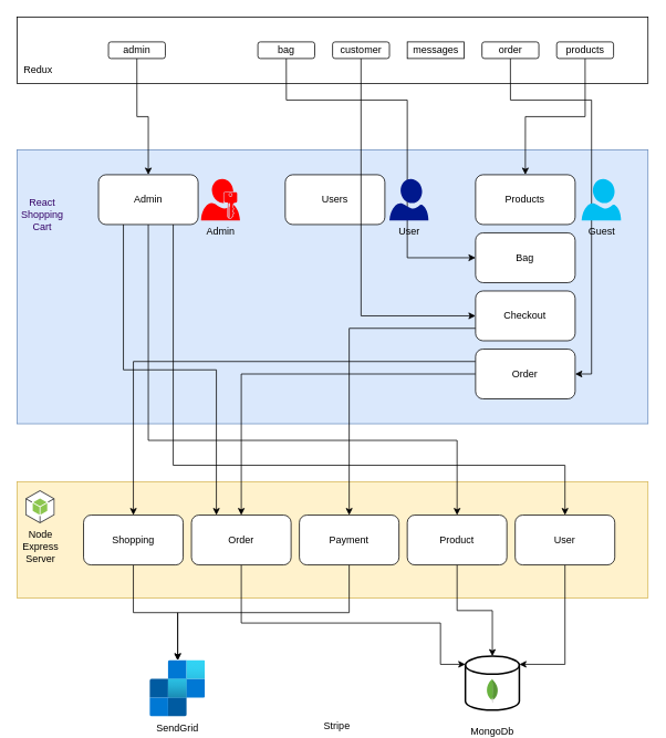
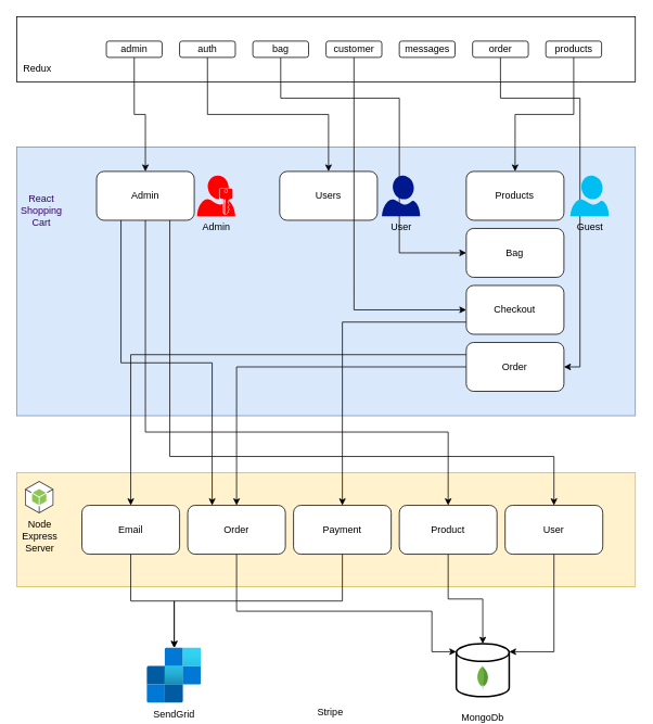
+ <mxCell id="32" value="auth" style="rounded=1;whiteSpace=wrap;html=1;labelBackgroundColor=none;fontColor=#000000;fillColor=default;gradientColor=none;gradientDirection=radial;" parent="1" vertex="1"><mxGeometry x="220" y="50" width="68.5" height="20" as="geometry" /></mxCell>
- <mxCell id="37" value="messages" style="whiteSpace=wrap;html=1;labelBackgroundColor=none;fontColor=#000000;fillColor=default;gradientColor=none;gradientDirection=radial;rounded=0;" vertex="1" parent="1"><mxGeometry x="490" y="50" width="68.5" height="20" as="geometry" /></mxCell>
+ <mxCell id="37" value="messages" style="rounded=1;whiteSpace=wrap;html=1;labelBackgroundColor=none;fontColor=#000000;fillColor=default;gradientColor=none;gradientDirection=radial;" vertex="1" parent="1"><mxGeometry x="490" y="50" width="68.5" height="20" as="geometry" /></mxCell>
+ <mxCell id="31" style="edgeStyle=orthogonalEdgeStyle;rounded=0;orthogonalLoop=1;jettySize=auto;html=1;exitX=0.5;exitY=1;exitDx=0;exitDy=0;entryX=0.5;entryY=0;entryDx=0;entryDy=0;fontColor=#000000;" edge="1" parent="1" source="32" target="27"><mxGeometry relative="1" as="geometry" /></mxCell>
- <mxCell id="15" value="Shopping" style="rounded=1;whiteSpace=wrap;html=1;fontColor=#000000;" vertex="1" parent="1"><mxGeometry x="100" y="620" width="120" height="60" as="geometry" /></mxCell>
+ <mxCell id="15" value="Email" style="rounded=1;whiteSpace=wrap;html=1;fontColor=#000000;" vertex="1" parent="1"><mxGeometry x="100" y="620" width="120" height="60" as="geometry" /></mxCell>
